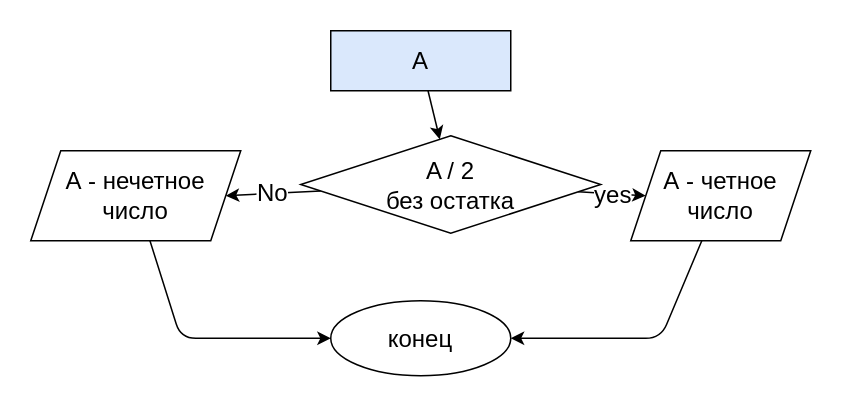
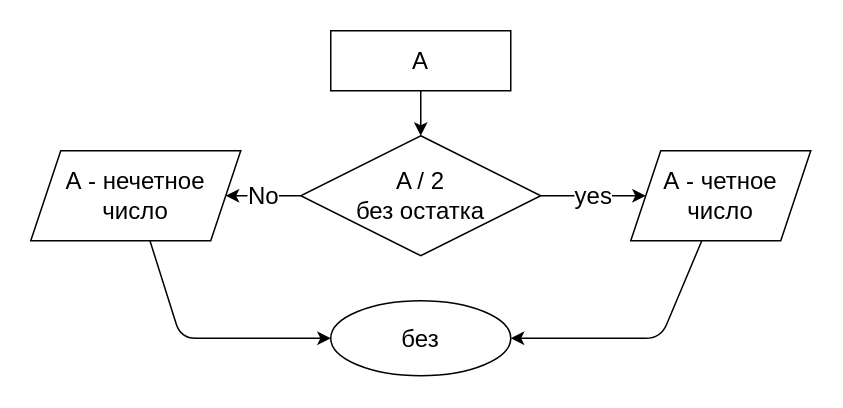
- <mxCell id="3" value="&lt;font style=&quot;font-size: 16px&quot;&gt;A&lt;/font&gt;" style="whiteSpace=wrap;html=1;fillColor=#dae8fc;" parent="1" vertex="1"><mxGeometry x="220" y="20" width="120" height="40" as="geometry" /></mxCell>
+ <mxCell id="3" value="&lt;font style=&quot;font-size: 16px&quot;&gt;A&lt;/font&gt;" style="whiteSpace=wrap;html=1;" parent="1" vertex="1"><mxGeometry x="220" y="20" width="120" height="40" as="geometry" /></mxCell>
- <mxCell id="6" value="A / 2&#10;без остатка" style="rhombus;whiteSpace=wrap;fontSize=16;" parent="1" vertex="1"><mxGeometry x="200" y="90" width="200" height="65" as="geometry" /></mxCell>
+ <mxCell id="6" value="A / 2&#10;без остатка" style="rhombus;whiteSpace=wrap;fontSize=16;" parent="1" vertex="1"><mxGeometry x="200" y="90" width="160" height="80" as="geometry" /></mxCell>
- <mxCell id="11" value="конец" style="ellipse;whiteSpace=wrap;html=1;fontSize=16;" parent="1" vertex="1"><mxGeometry x="220" y="200" width="120" height="50" as="geometry" /></mxCell>
+ <mxCell id="11" value="без" style="ellipse;whiteSpace=wrap;html=1;fontSize=16;" parent="1" vertex="1"><mxGeometry x="220" y="200" width="120" height="50" as="geometry" /></mxCell>
